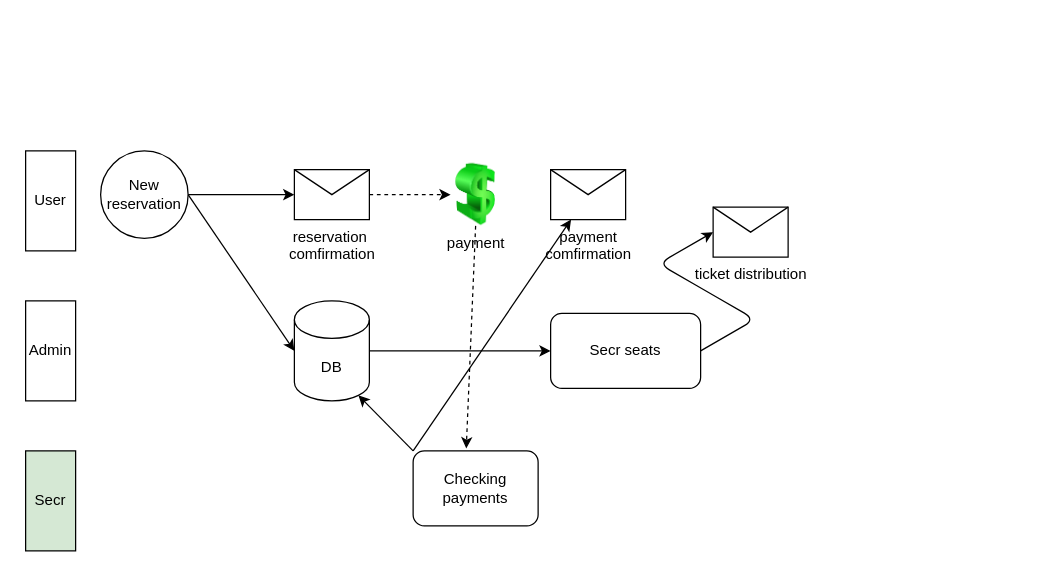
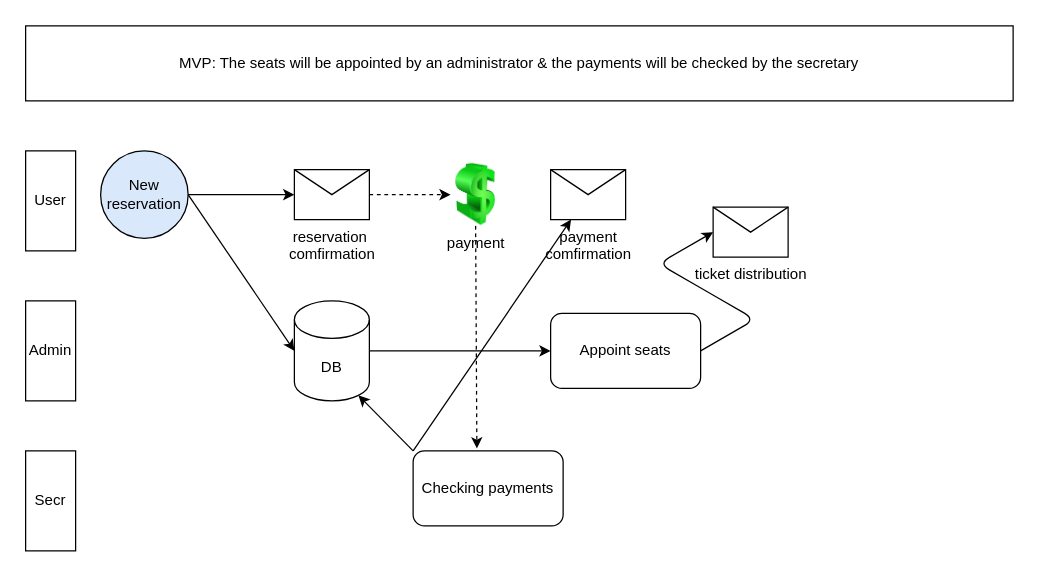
+ <mxCell id="9" value="MVP: The seats will be appointed by an administrator &amp;amp; the payments will be checked by the secretary" style="rounded=0;whiteSpace=wrap;html=1;" parent="1" vertex="1"><mxGeometry x="20" y="20" width="790" height="60" as="geometry" /></mxCell>
- <mxCell id="3" value="New reservation" style="ellipse;whiteSpace=wrap;html=1;aspect=fixed;" parent="1" vertex="1"><mxGeometry x="80" y="120" width="70" height="70" as="geometry" /></mxCell>
+ <mxCell id="3" value="New reservation" style="ellipse;whiteSpace=wrap;html=1;aspect=fixed;fillColor=#dae8fc;" parent="1" vertex="1"><mxGeometry x="80" y="120" width="70" height="70" as="geometry" /></mxCell>
- <mxCell id="20" value="Secr seats" style="rounded=1;whiteSpace=wrap;html=1;" parent="1" vertex="1"><mxGeometry x="440" y="250" width="120" height="60" as="geometry" /></mxCell>
+ <mxCell id="20" value="Appoint seats" style="rounded=1;whiteSpace=wrap;html=1;" parent="1" vertex="1"><mxGeometry x="440" y="250" width="120" height="60" as="geometry" /></mxCell>
- <mxCell id="15" value="Checking payments" style="rounded=1;whiteSpace=wrap;html=1;" parent="1" vertex="1"><mxGeometry x="330" y="360" width="100" height="60" as="geometry" /></mxCell>
+ <mxCell id="15" value="Checking payments" style="rounded=1;whiteSpace=wrap;html=1;" parent="1" vertex="1"><mxGeometry x="330" y="360" width="120" height="60" as="geometry" /></mxCell>
- <mxCell id="13" value="Secr" style="rounded=0;whiteSpace=wrap;html=1;fillColor=#d5e8d4;" parent="1" vertex="1"><mxGeometry x="20" y="360" width="40" height="80" as="geometry" /></mxCell>
+ <mxCell id="13" value="Secr" style="rounded=0;whiteSpace=wrap;html=1;" parent="1" vertex="1"><mxGeometry x="20" y="360" width="40" height="80" as="geometry" /></mxCell>
